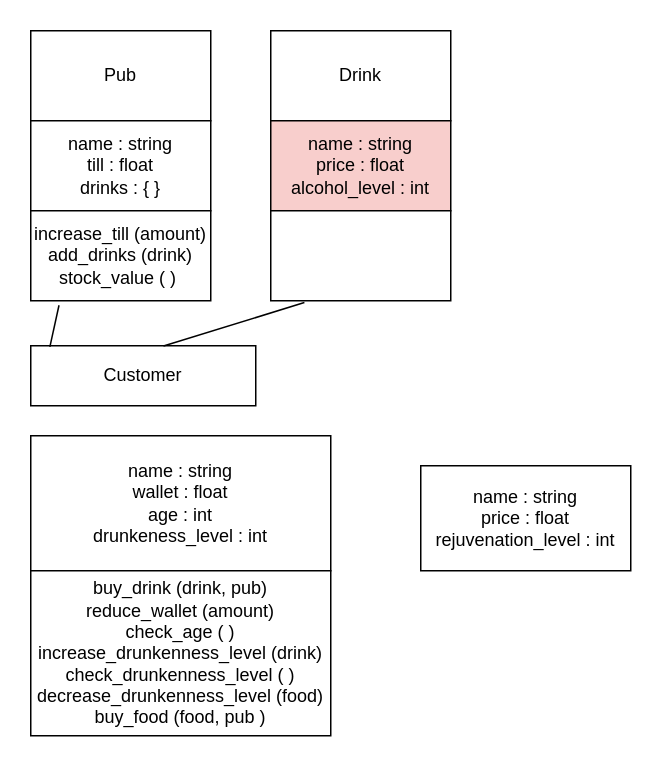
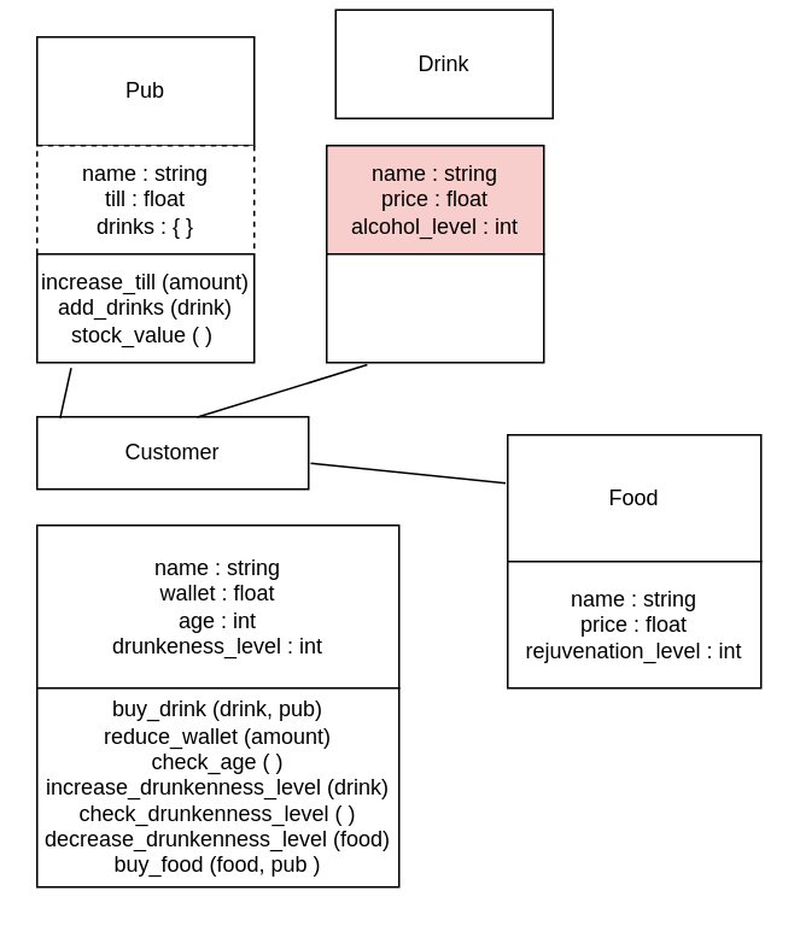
- <mxCell id="5" value="Drink" style="rounded=0;whiteSpace=wrap;html=1;" vertex="1" parent="1"><mxGeometry x="180" y="20" width="120" height="60" as="geometry" /></mxCell>
+ <mxCell id="5" value="Drink" style="rounded=0;whiteSpace=wrap;html=1;" vertex="1" parent="1"><mxGeometry x="185" y="5" width="120" height="60" as="geometry" /></mxCell>
- <mxCell id="3" value="name : string&lt;br&gt;till : float&lt;br&gt;drinks : { }" style="rounded=0;whiteSpace=wrap;html=1;" vertex="1" parent="1"><mxGeometry x="20" y="80" width="120" height="60" as="geometry" /></mxCell>
+ <mxCell id="3" value="name : string&lt;br&gt;till : float&lt;br&gt;drinks : { }" style="rounded=0;whiteSpace=wrap;html=1;dashed=1;" vertex="1" parent="1"><mxGeometry x="20" y="80" width="120" height="60" as="geometry" /></mxCell>
+ <mxCell id="13" value="" style="endArrow=none;html=1;rounded=0;exitX=1.008;exitY=0.641;exitDx=0;exitDy=0;exitPerimeter=0;entryX=-0.008;entryY=0.381;entryDx=0;entryDy=0;entryPerimeter=0;" edge="1" parent="1" source="8" target="11"><mxGeometry width="50" height="50" relative="1" as="geometry"><mxPoint x="230" y="320" as="sourcePoint" /><mxPoint x="280" y="270" as="targetPoint" /></mxGeometry></mxCell>
+ <mxCell id="11" value="Food" style="rounded=0;whiteSpace=wrap;html=1;" vertex="1" parent="1"><mxGeometry x="280" y="240" width="140" height="70" as="geometry" /></mxCell>
